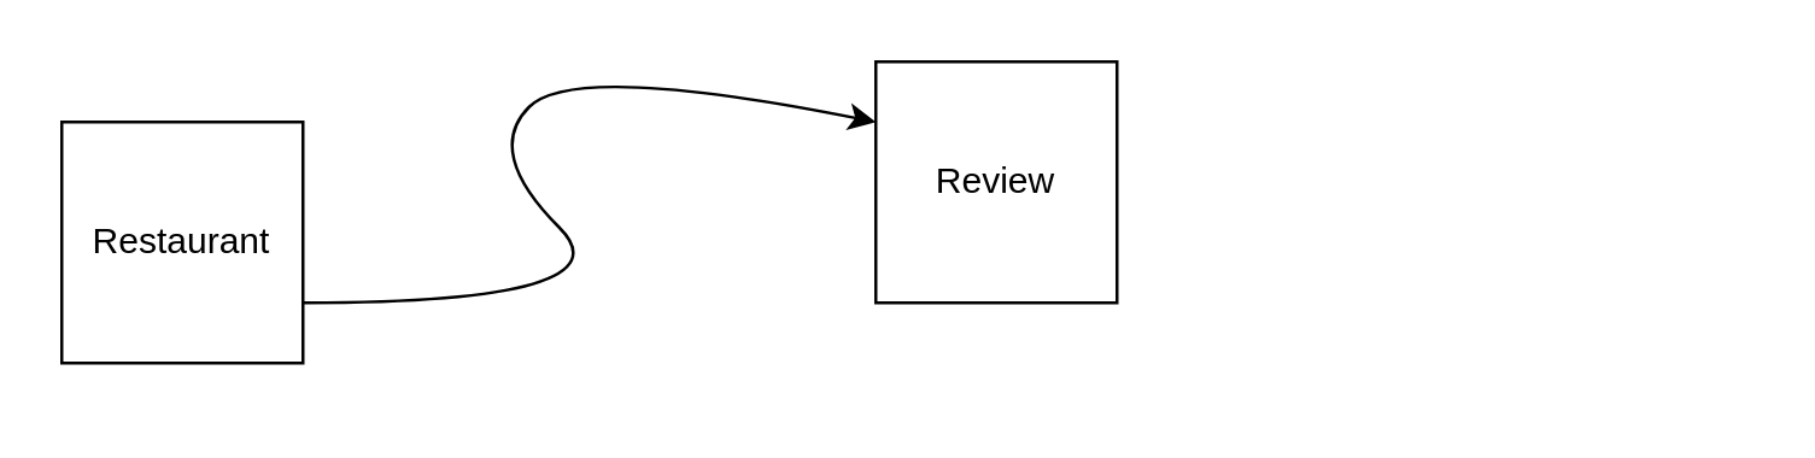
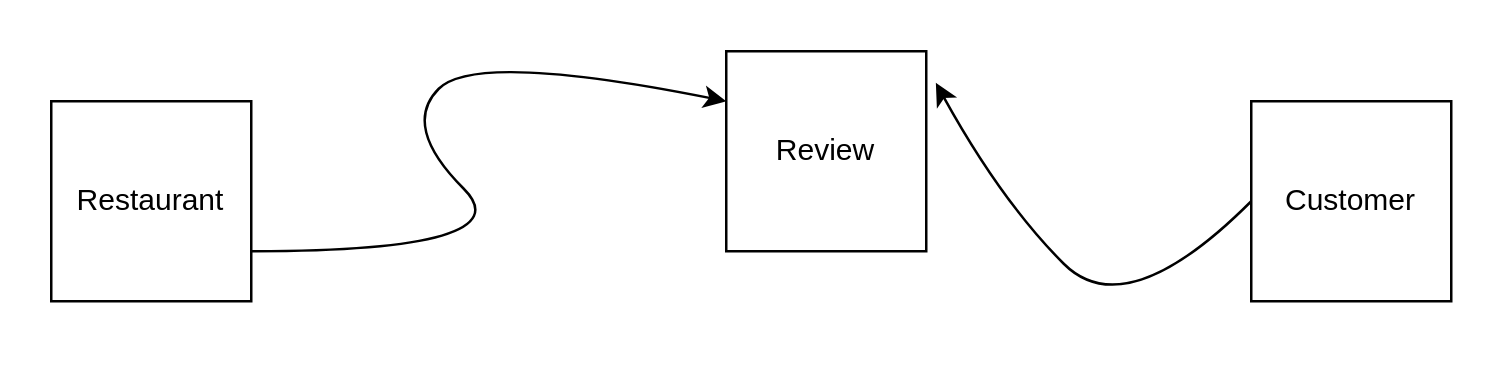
+ <mxCell id="4" value="Customer" style="whiteSpace=wrap;html=1;aspect=fixed;" vertex="1" parent="1"><mxGeometry x="500" y="40" width="80" height="80" as="geometry" /></mxCell>
+ <mxCell id="6" value="" style="curved=1;endArrow=classic;html=1;entryX=1.048;entryY=0.158;entryDx=0;entryDy=0;entryPerimeter=0;exitX=0;exitY=0.5;exitDx=0;exitDy=0;" edge="1" parent="1" source="4" target="3"><mxGeometry width="50" height="50" relative="1" as="geometry"><mxPoint x="400" y="130" as="sourcePoint" /><mxPoint x="450" y="80" as="targetPoint" /><Array as="points"><mxPoint x="450" y="130" /><mxPoint x="400" y="80" /></Array></mxGeometry></mxCell>
